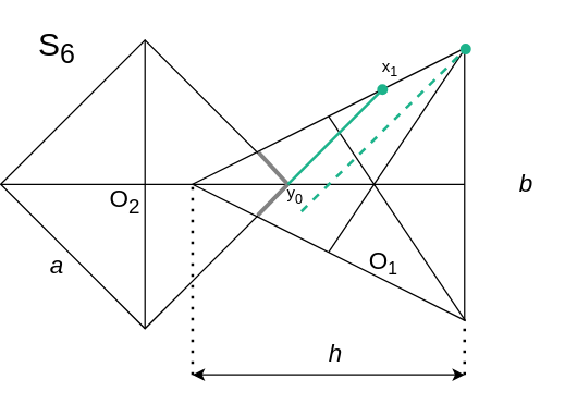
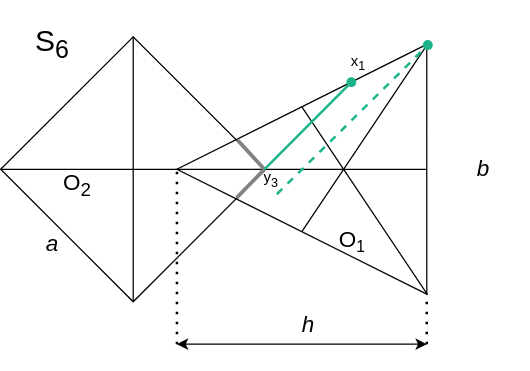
- <mxCell id="23" value="y&lt;sub&gt;0&lt;br&gt;&lt;/sub&gt;" style="text;html=1;align=center;verticalAlign=middle;resizable=0;points=[];autosize=1;strokeColor=none;fillColor=none;" vertex="1" parent="1"><mxGeometry x="200" y="133" width="30" height="20" as="geometry" /></mxCell>
+ <mxCell id="23" value="y&lt;sub&gt;3&lt;br&gt;&lt;/sub&gt;" style="text;html=1;align=center;verticalAlign=middle;resizable=0;points=[];autosize=1;strokeColor=none;fillColor=none;" vertex="1" parent="1"><mxGeometry x="200" y="133" width="30" height="20" as="geometry" /></mxCell>
- <mxCell id="10" value="&lt;font style=&quot;font-size: 18px&quot;&gt;O&lt;sub&gt;2&lt;/sub&gt;&lt;/font&gt;" style="text;html=1;align=center;verticalAlign=middle;resizable=0;points=[];autosize=1;strokeColor=none;fillColor=none;fontSize=24;" parent="1" vertex="1"><mxGeometry x="70" y="125" width="40" height="40" as="geometry" /></mxCell>
+ <mxCell id="10" value="&lt;font style=&quot;font-size: 18px&quot;&gt;O&lt;sub&gt;2&lt;/sub&gt;&lt;/font&gt;" style="text;html=1;align=center;verticalAlign=middle;resizable=0;points=[];autosize=1;strokeColor=none;fillColor=none;fontSize=24;" parent="1" vertex="1"><mxGeometry x="40" y="125" width="40" height="40" as="geometry" /></mxCell>
